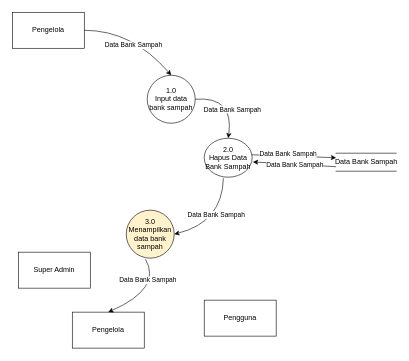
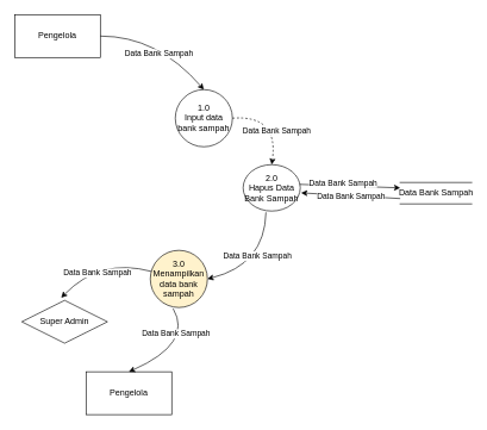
- <mxCell id="6" value="" style="curved=1;endArrow=classic;html=1;rounded=0;exitX=1;exitY=0.5;exitDx=0;exitDy=0;entryX=0.5;entryY=0;entryDx=0;entryDy=0;" edge="1" parent="1" source="3" target="8"><mxGeometry width="50" height="50" relative="1" as="geometry"><mxPoint x="310" y="230" as="sourcePoint" /><mxPoint x="430" y="90" as="targetPoint" /><Array as="points"><mxPoint x="390" y="160" /></Array></mxGeometry></mxCell>
+ <mxCell id="6" value="" style="curved=1;endArrow=classic;html=1;rounded=0;exitX=1;exitY=0.5;exitDx=0;exitDy=0;entryX=0.5;entryY=0;entryDx=0;entryDy=0;dashed=1;" edge="1" parent="1" source="3" target="8"><mxGeometry width="50" height="50" relative="1" as="geometry"><mxPoint x="310" y="230" as="sourcePoint" /><mxPoint x="430" y="90" as="targetPoint" /><Array as="points"><mxPoint x="390" y="160" /></Array></mxGeometry></mxCell>
+ <mxCell id="20" value="" style="curved=1;endArrow=classic;html=1;rounded=0;entryX=0.46;entryY=-0.06;entryDx=0;entryDy=0;entryPerimeter=0;" edge="1" parent="1" source="14" target="19"><mxGeometry width="50" height="50" relative="1" as="geometry"><mxPoint x="290" y="450" as="sourcePoint" /><mxPoint x="340" y="400" as="targetPoint" /><Array as="points"><mxPoint x="140" y="360" /></Array></mxGeometry></mxCell>
+ <mxCell id="21" value="Data Bank Sampah" style="edgeLabel;html=1;align=center;verticalAlign=middle;resizable=0;points=[];" vertex="1" connectable="0" parent="20"><mxGeometry x="0.224" y="12" relative="1" as="geometry"><mxPoint as="offset" /></mxGeometry></mxCell>
- <mxCell id="19" value="Super Admin" style="rounded=0;whiteSpace=wrap;html=1;" vertex="1" parent="1"><mxGeometry x="30" y="420" width="120" height="60" as="geometry" /></mxCell>
+ <mxCell id="19" value="Super Admin" style="rhombus;whiteSpace=wrap;html=1;" vertex="1" parent="1"><mxGeometry x="30" y="420" width="120" height="60" as="geometry" /></mxCell>
- <mxCell id="17" value="Pengguna" style="rounded=0;whiteSpace=wrap;html=1;" vertex="1" parent="1"><mxGeometry x="340" y="500" width="120" height="60" as="geometry" /></mxCell>
